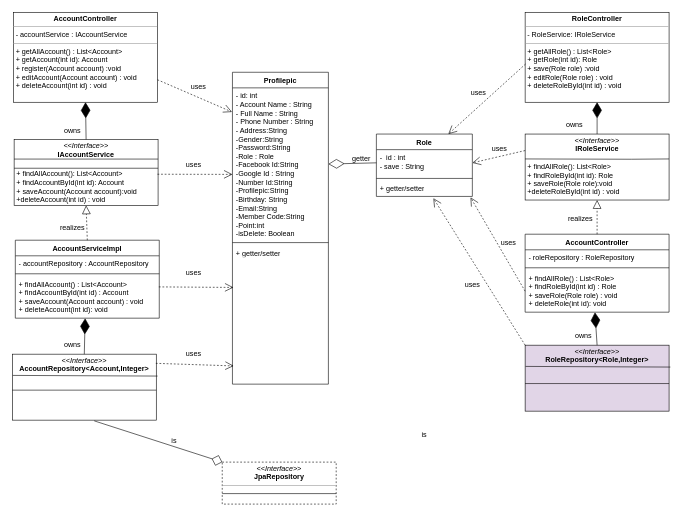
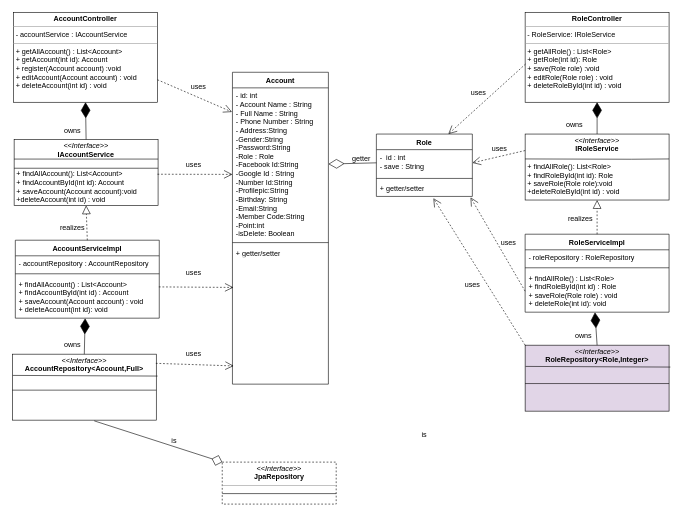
- <mxCell id="2" value="Profilepic" style="swimlane;fontStyle=1;align=center;verticalAlign=top;childLayout=stackLayout;horizontal=1;startSize=26;horizontalStack=0;resizeParent=1;resizeParentMax=0;resizeLast=0;collapsible=1;marginBottom=0;whiteSpace=wrap;html=1;" parent="1" vertex="1"><mxGeometry x="387" y="120" width="160" height="520" as="geometry"><mxRectangle x="405" y="3410" width="90" height="30" as="alternateBounds" /></mxGeometry></mxCell>
+ <mxCell id="2" value="Account" style="swimlane;fontStyle=1;align=center;verticalAlign=top;childLayout=stackLayout;horizontal=1;startSize=26;horizontalStack=0;resizeParent=1;resizeParentMax=0;resizeLast=0;collapsible=1;marginBottom=0;whiteSpace=wrap;html=1;" parent="1" vertex="1"><mxGeometry x="387" y="120" width="160" height="520" as="geometry"><mxRectangle x="405" y="3410" width="90" height="30" as="alternateBounds" /></mxGeometry></mxCell>
- <mxCell id="40" value="AccountController" style="swimlane;fontStyle=1;align=center;verticalAlign=top;childLayout=stackLayout;horizontal=1;startSize=26;horizontalStack=0;resizeParent=1;resizeParentMax=0;resizeLast=0;collapsible=1;marginBottom=0;whiteSpace=wrap;html=1;" parent="1" vertex="1"><mxGeometry x="875" y="390" width="240" height="130" as="geometry"><mxRectangle x="40" y="3760" width="100" height="30" as="alternateBounds" /></mxGeometry></mxCell>
+ <mxCell id="40" value="RoleServiceImpl" style="swimlane;fontStyle=1;align=center;verticalAlign=top;childLayout=stackLayout;horizontal=1;startSize=26;horizontalStack=0;resizeParent=1;resizeParentMax=0;resizeLast=0;collapsible=1;marginBottom=0;whiteSpace=wrap;html=1;" parent="1" vertex="1"><mxGeometry x="875" y="390" width="240" height="130" as="geometry"><mxRectangle x="40" y="3760" width="100" height="30" as="alternateBounds" /></mxGeometry></mxCell>
- <mxCell id="19" value="&lt;p style=&quot;margin:0px;margin-top:4px;text-align:center;&quot;&gt;&lt;i&gt;&amp;lt;&amp;lt;Interface&amp;gt;&amp;gt;&lt;b&gt;&lt;br&gt;&lt;/b&gt;&lt;/i&gt;&lt;b&gt;AccountRepository&amp;lt;Account,Integer&amp;gt;&lt;/b&gt;&lt;/p&gt;&lt;p style=&quot;margin:0px;margin-left:4px;&quot;&gt;&lt;br&gt;&lt;/p&gt;" style="verticalAlign=top;align=left;overflow=fill;fontSize=12;fontFamily=Helvetica;html=1;whiteSpace=wrap;" parent="1" vertex="1"><mxGeometry x="20" y="590" width="240" height="110" as="geometry" /></mxCell>
+ <mxCell id="19" value="&lt;p style=&quot;margin:0px;margin-top:4px;text-align:center;&quot;&gt;&lt;i&gt;&amp;lt;&amp;lt;Interface&amp;gt;&amp;gt;&lt;b&gt;&lt;br&gt;&lt;/b&gt;&lt;/i&gt;&lt;b&gt;AccountRepository&amp;lt;Account,Full&amp;gt;&lt;/b&gt;&lt;/p&gt;&lt;p style=&quot;margin:0px;margin-left:4px;&quot;&gt;&lt;br&gt;&lt;/p&gt;" style="verticalAlign=top;align=left;overflow=fill;fontSize=12;fontFamily=Helvetica;html=1;whiteSpace=wrap;" parent="1" vertex="1"><mxGeometry x="20" y="590" width="240" height="110" as="geometry" /></mxCell>
